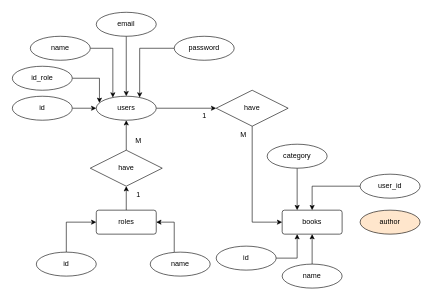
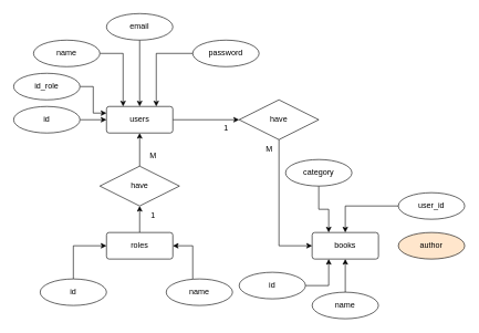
- <mxCell id="17" value="users" style="ellipse;arcSize=10;whiteSpace=wrap;html=1;align=center;" parent="1" vertex="1"><mxGeometry x="160" y="160" width="100" height="40" as="geometry" /></mxCell>
+ <mxCell id="17" value="users" style="rounded=1;arcSize=10;whiteSpace=wrap;html=1;align=center;" parent="1" vertex="1"><mxGeometry x="160" y="160" width="100" height="40" as="geometry" /></mxCell>
- <mxCell id="37" value="category" style="ellipse;whiteSpace=wrap;html=1;align=center;" vertex="1" parent="1"><mxGeometry x="445" y="240" width="100" height="40" as="geometry" /></mxCell>
+ <mxCell id="37" value="category" style="ellipse;whiteSpace=wrap;html=1;align=center;" vertex="1" parent="1"><mxGeometry x="430" y="240" width="100" height="40" as="geometry" /></mxCell>
